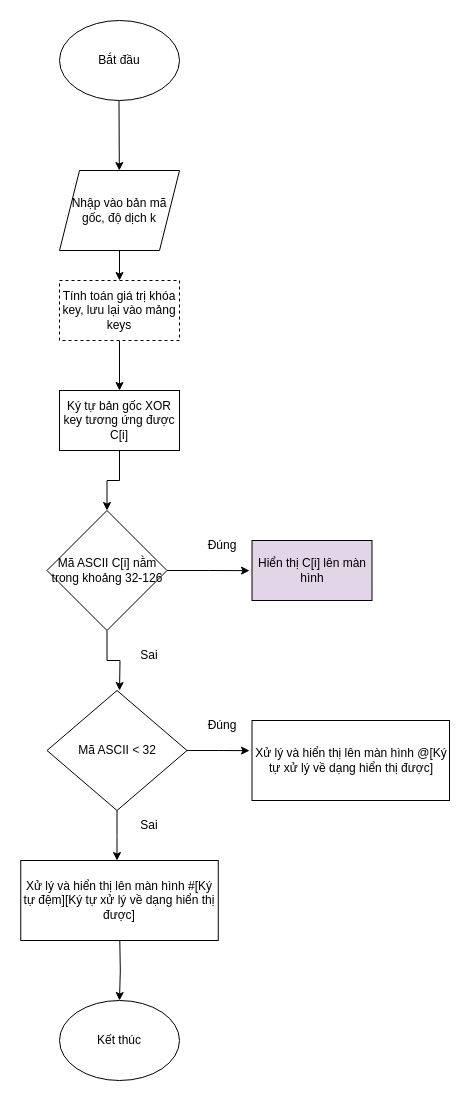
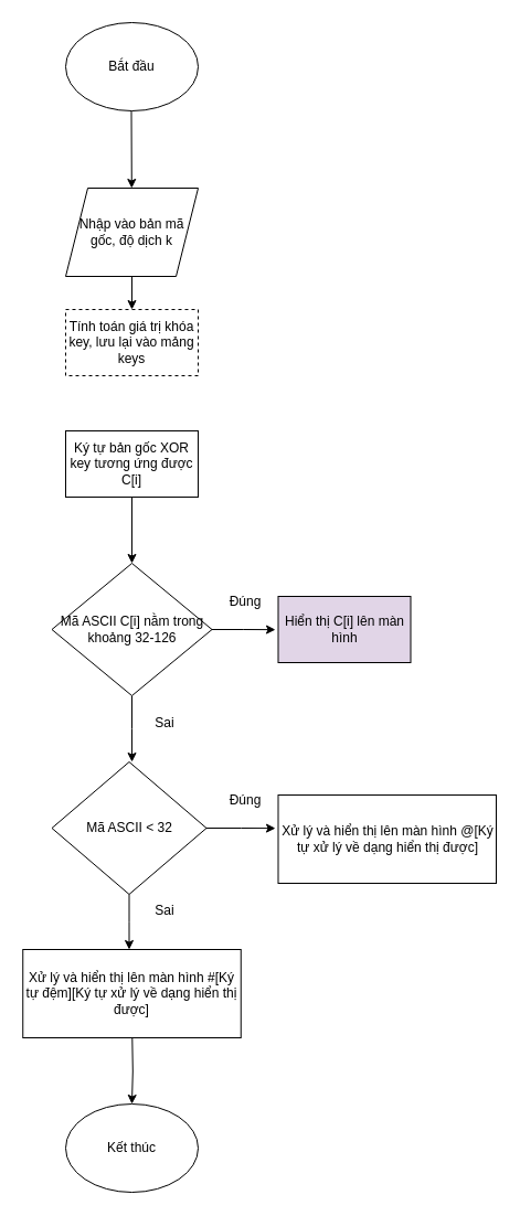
- <mxCell id="6" style="edgeStyle=orthogonalEdgeStyle;rounded=0;orthogonalLoop=1;jettySize=auto;html=1;exitX=0.5;exitY=1;exitDx=0;exitDy=0;" edge="1" parent="1" source="7" target="9"><mxGeometry relative="1" as="geometry"><mxPoint x="119.048" y="370" as="targetPoint" /></mxGeometry></mxCell>
- <mxCell id="12" value="Mã ASCII C[i] nằm trong khoảng 32-126" style="rhombus;whiteSpace=wrap;html=1;direction=south;" vertex="1" parent="1"><mxGeometry x="46.5" y="510" width="120" height="120" as="geometry" /></mxCell>
+ <mxCell id="12" value="Mã ASCII C[i] nằm trong khoảng 32-126" style="rhombus;whiteSpace=wrap;html=1;direction=south;" vertex="1" parent="1"><mxGeometry x="46.5" y="510" width="145" height="120" as="geometry" /></mxCell>
